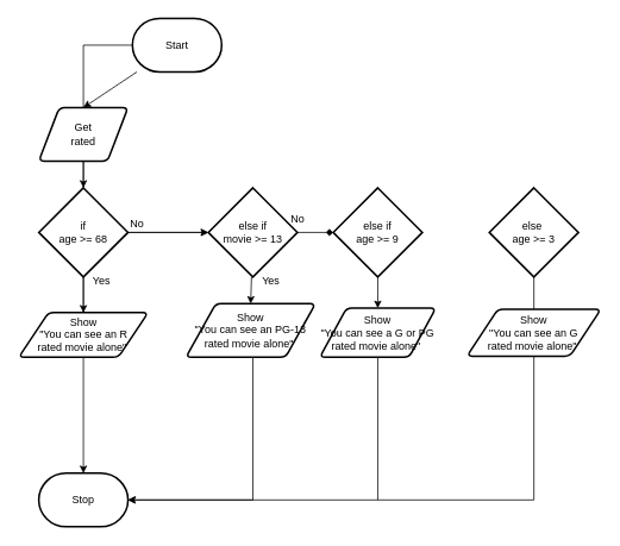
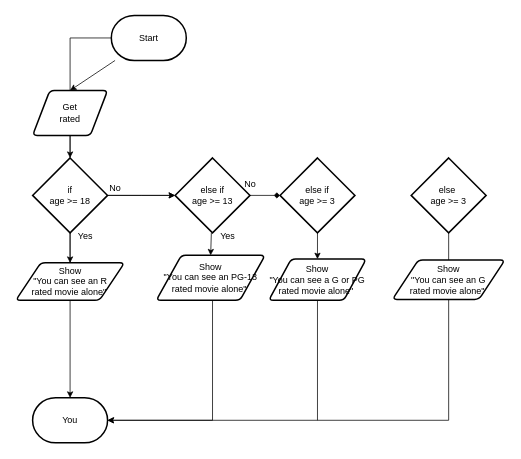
- <mxCell id="10" value="if&lt;br&gt;age &amp;gt;= 68" style="strokeWidth=2;html=1;shape=mxgraph.flowchart.decision;whiteSpace=wrap;" parent="1" vertex="1"><mxGeometry x="43" y="210" width="100" height="100" as="geometry" /></mxCell>
+ <mxCell id="10" value="if&lt;br&gt;age &amp;gt;= 18" style="strokeWidth=2;html=1;shape=mxgraph.flowchart.decision;whiteSpace=wrap;" parent="1" vertex="1"><mxGeometry x="43" y="210" width="100" height="100" as="geometry" /></mxCell>
- <mxCell id="20" value="else if&lt;br&gt;movie &amp;gt;= 13" style="strokeWidth=2;html=1;shape=mxgraph.flowchart.decision;whiteSpace=wrap;" parent="1" vertex="1"><mxGeometry x="233" y="210" width="100" height="100" as="geometry" /></mxCell>
+ <mxCell id="20" value="else if&lt;br&gt;age &amp;gt;= 13" style="strokeWidth=2;html=1;shape=mxgraph.flowchart.decision;whiteSpace=wrap;" parent="1" vertex="1"><mxGeometry x="233" y="210" width="100" height="100" as="geometry" /></mxCell>
- <mxCell id="28" value="else if&lt;br&gt;age &amp;gt;= 9" style="strokeWidth=2;html=1;shape=mxgraph.flowchart.decision;whiteSpace=wrap;" vertex="1" parent="1"><mxGeometry x="373" y="210" width="100" height="100" as="geometry" /></mxCell>
+ <mxCell id="28" value="else if&lt;br&gt;age &amp;gt;= 3" style="strokeWidth=2;html=1;shape=mxgraph.flowchart.decision;whiteSpace=wrap;" vertex="1" parent="1"><mxGeometry x="373" y="210" width="100" height="100" as="geometry" /></mxCell>
- <mxCell id="5" value="Stop" style="strokeWidth=2;html=1;shape=mxgraph.flowchart.terminator;whiteSpace=wrap;" parent="1" vertex="1"><mxGeometry x="43" y="530" width="100" height="60" as="geometry" /></mxCell>
+ <mxCell id="5" value="You" style="strokeWidth=2;html=1;shape=mxgraph.flowchart.terminator;whiteSpace=wrap;" parent="1" vertex="1"><mxGeometry x="43" y="530" width="100" height="60" as="geometry" /></mxCell>
